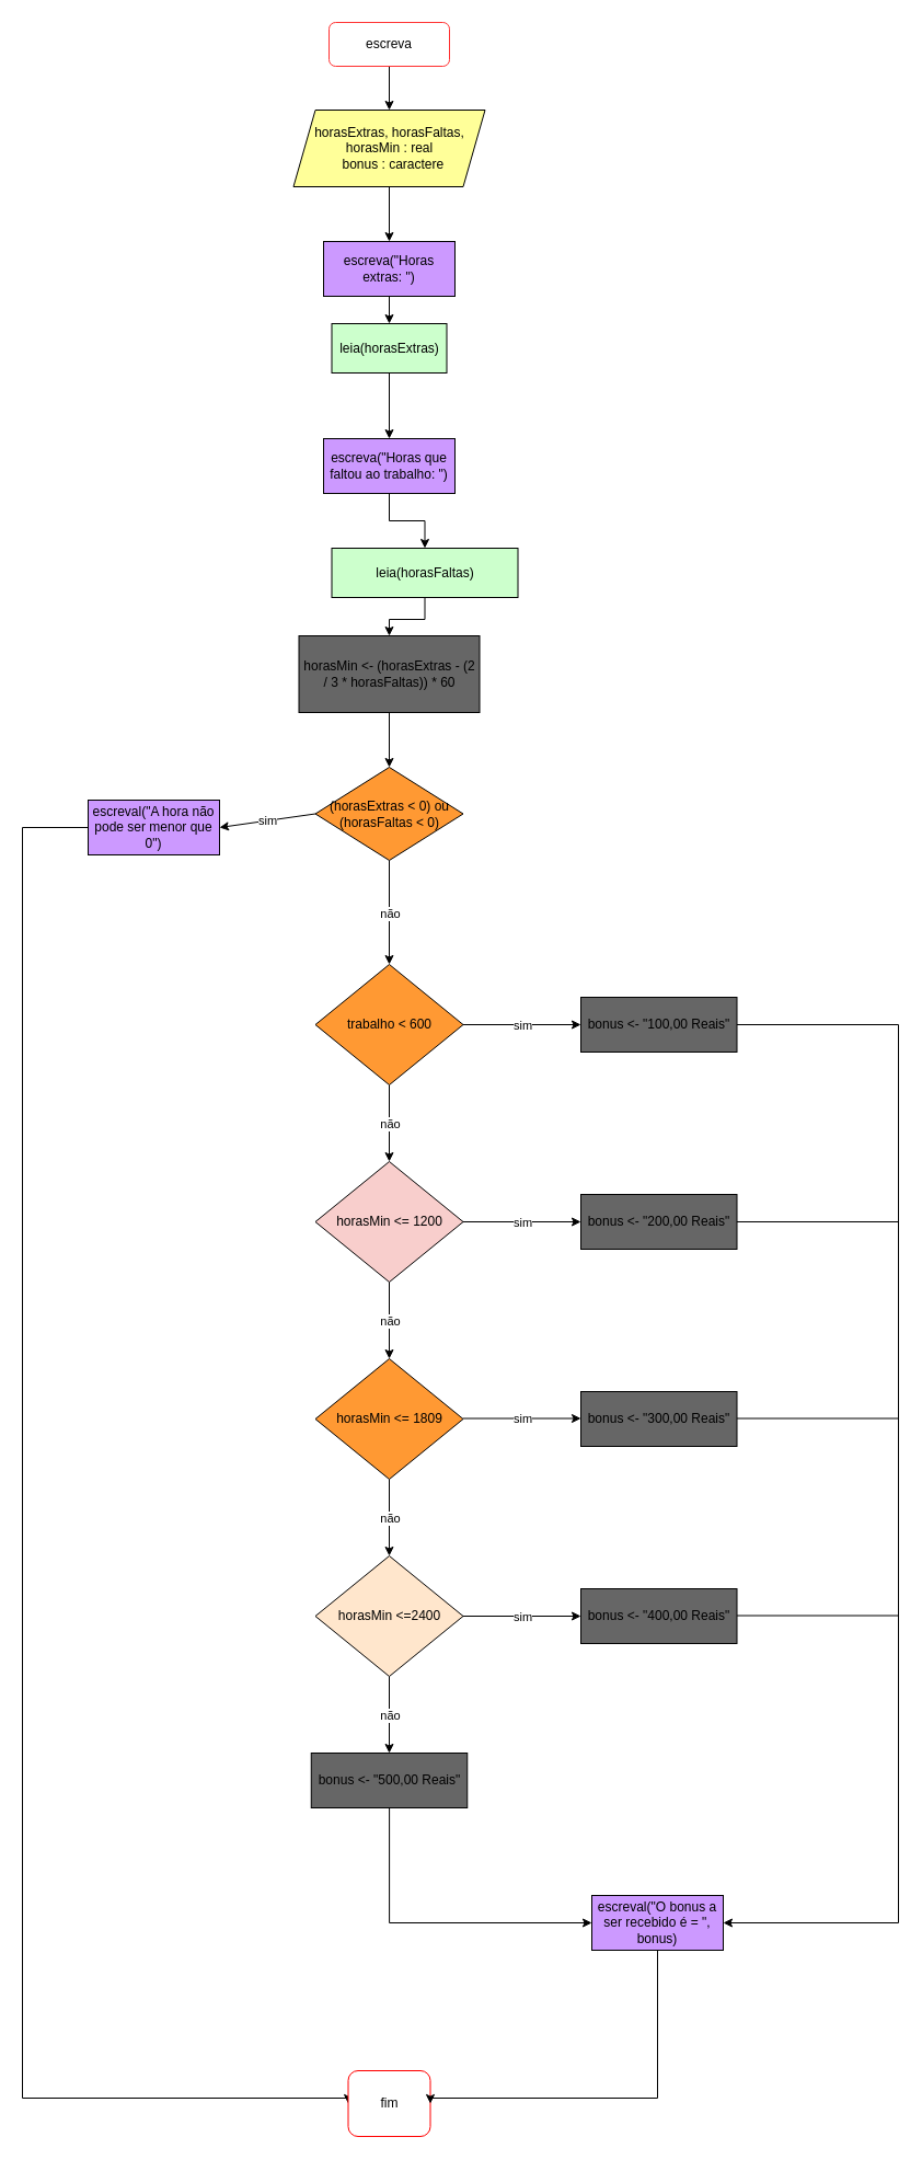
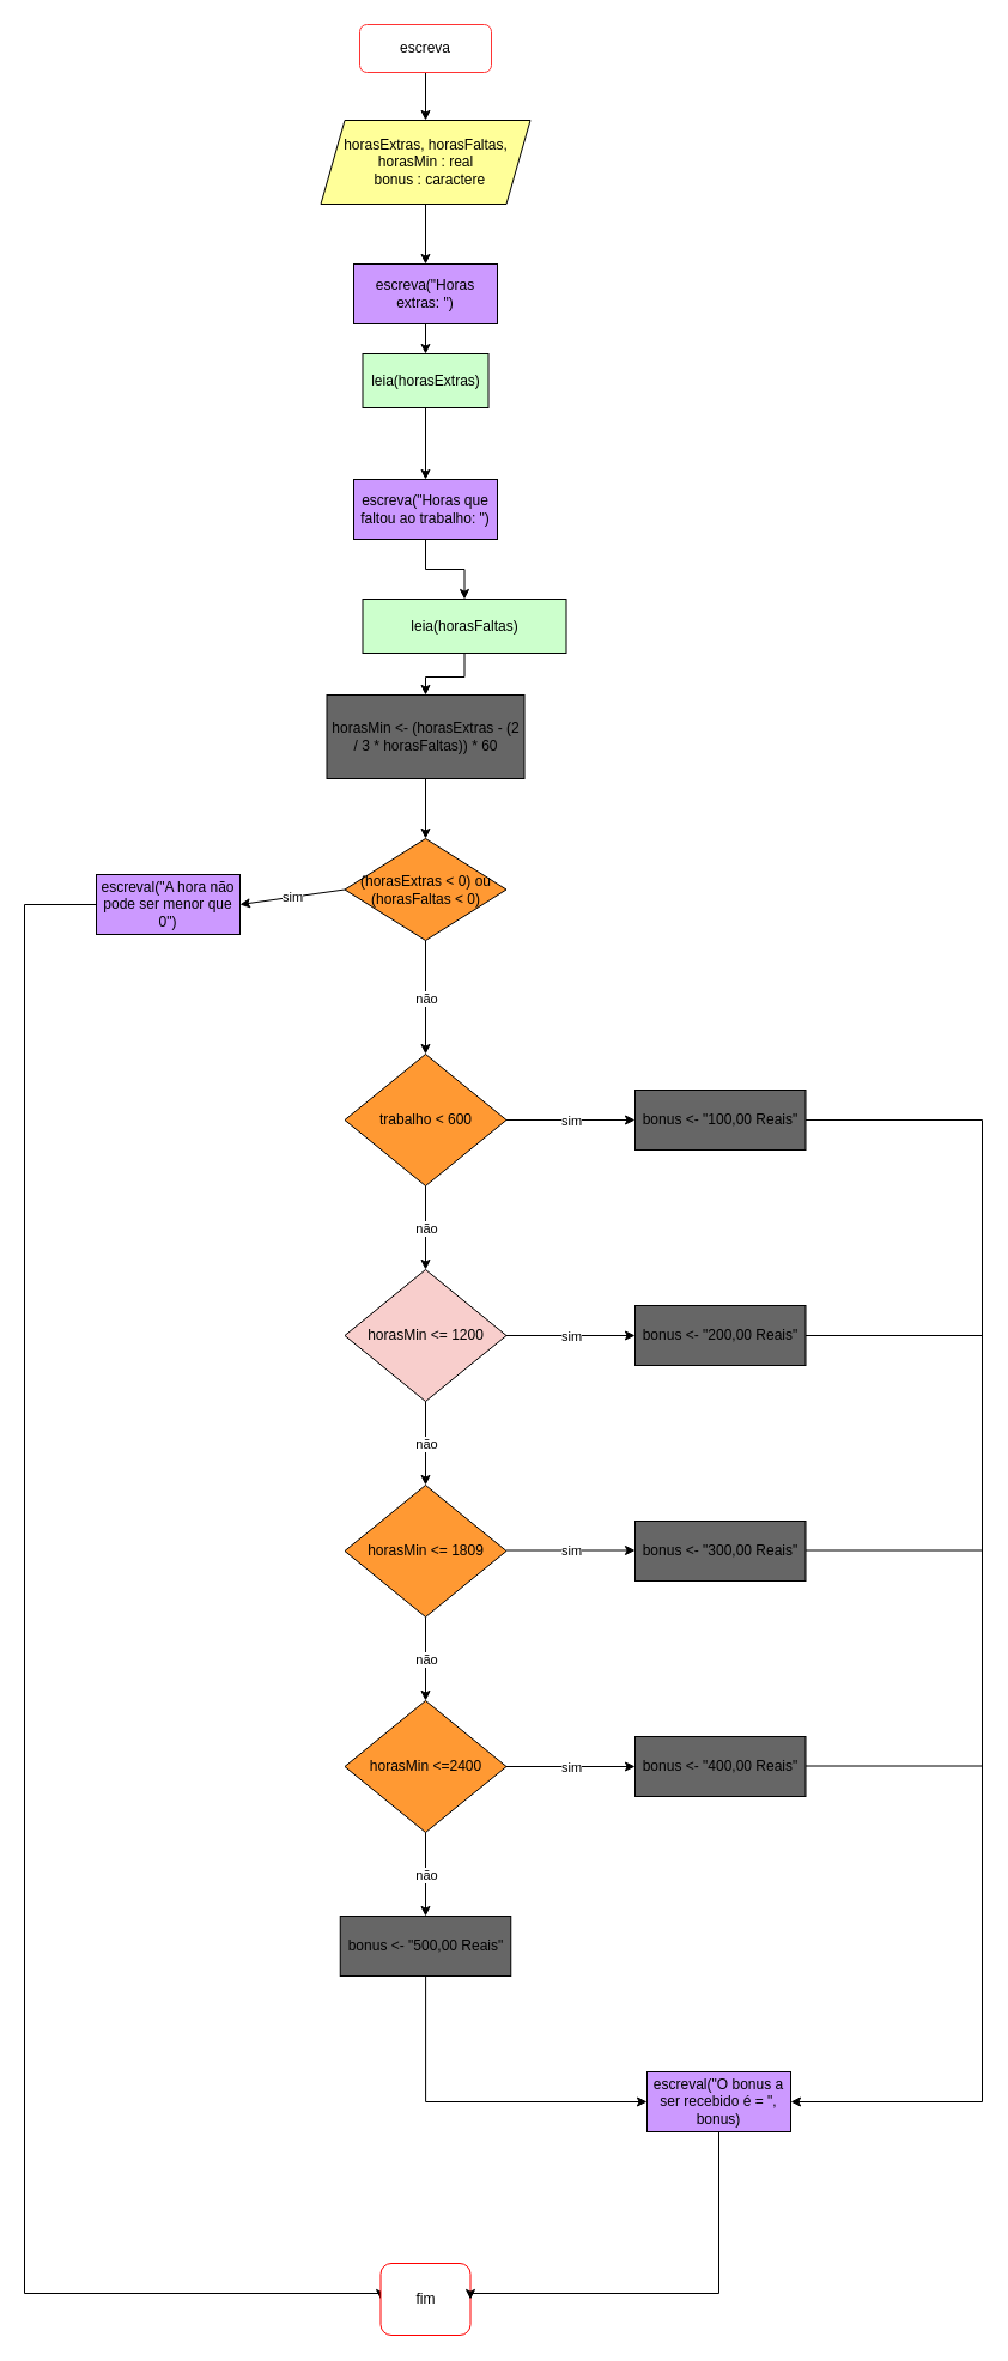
- <mxCell id="34" value="horasMin &amp;lt;=2400" style="rhombus;whiteSpace=wrap;html=1;fillColor=#ffe6cc;" vertex="1" parent="1"><mxGeometry x="287.5" y="1420" width="135" height="110" as="geometry" /></mxCell>
+ <mxCell id="34" value="horasMin &amp;lt;=2400" style="rhombus;whiteSpace=wrap;html=1;fillColor=#FF9933;" vertex="1" parent="1"><mxGeometry x="287.5" y="1420" width="135" height="110" as="geometry" /></mxCell>
